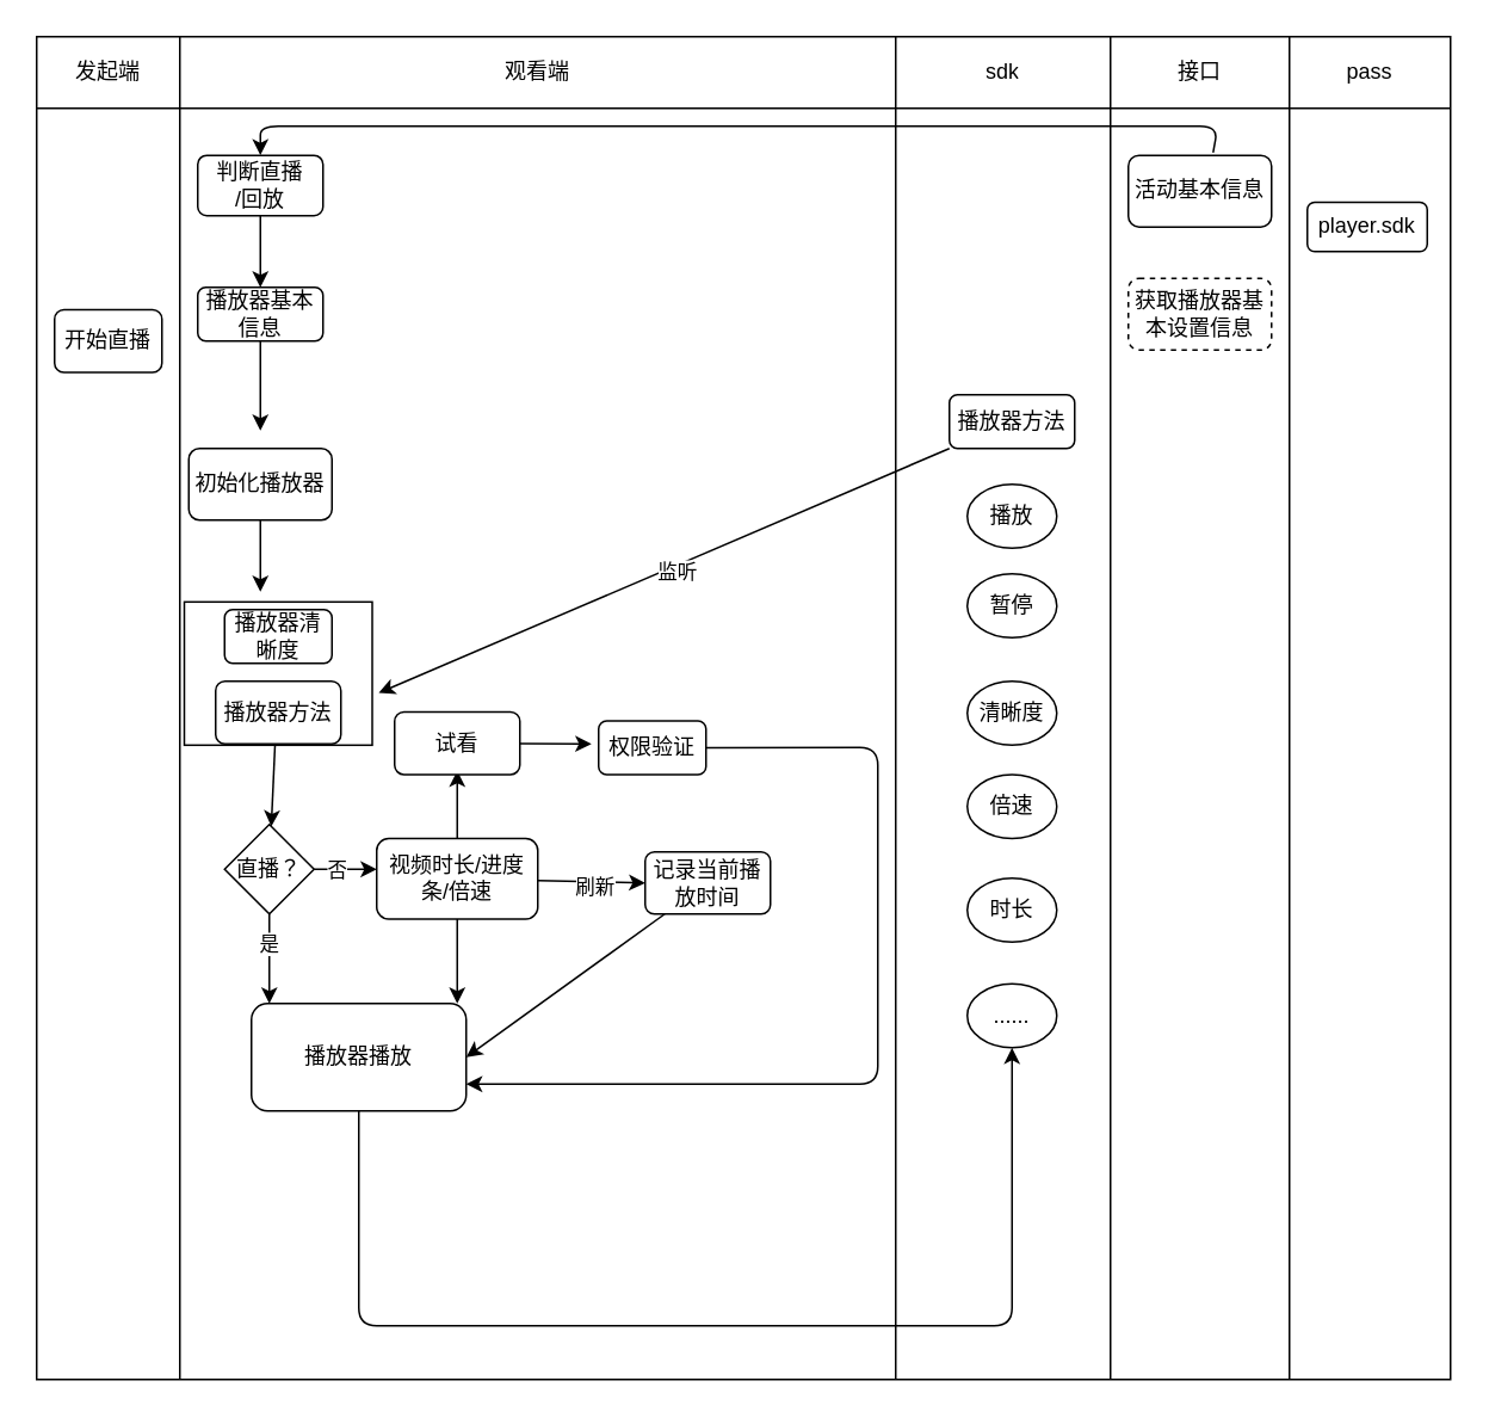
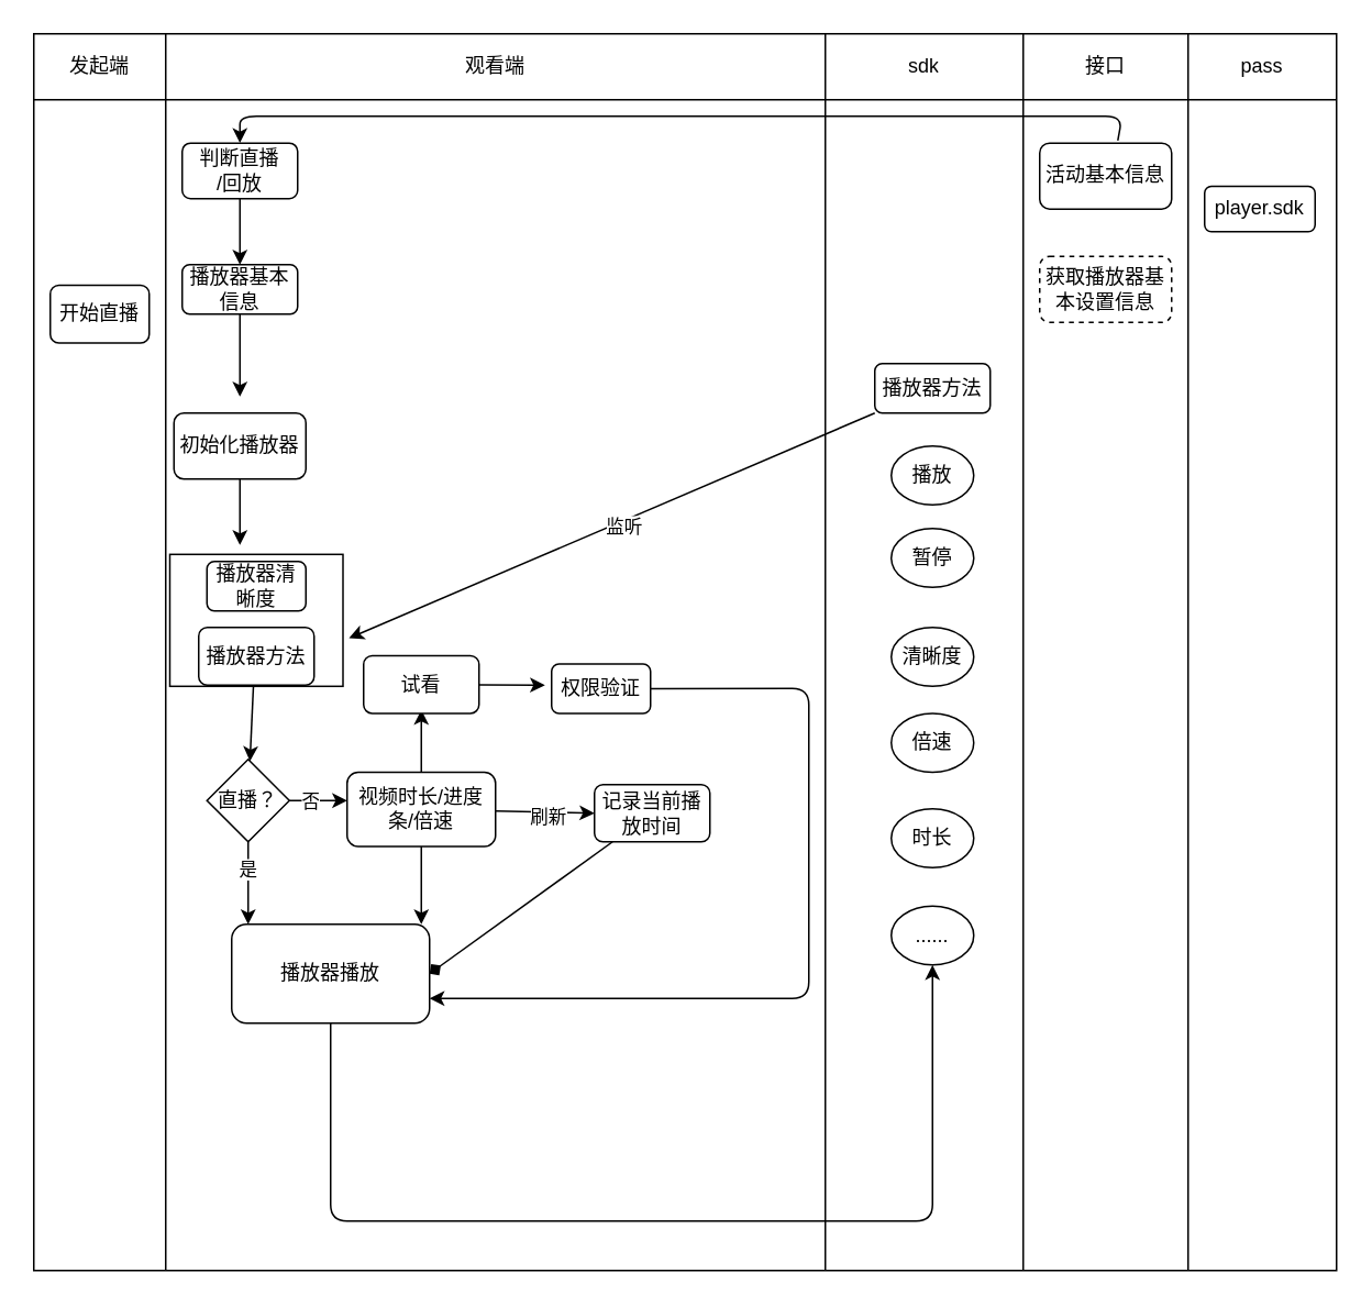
- <mxCell id="51" value="" style="edgeStyle=none;html=1;entryX=1;entryY=0.5;entryDx=0;entryDy=0;" edge="1" parent="1" source="52" target="50"><mxGeometry relative="1" as="geometry"><mxPoint x="395" y="590" as="targetPoint" /></mxGeometry></mxCell>
+ <mxCell id="51" value="" style="edgeStyle=none;html=1;entryX=1;entryY=0.5;entryDx=0;entryDy=0;endArrow=diamond;" edge="1" parent="1" source="52" target="50"><mxGeometry relative="1" as="geometry"><mxPoint x="395" y="590" as="targetPoint" /></mxGeometry></mxCell>
